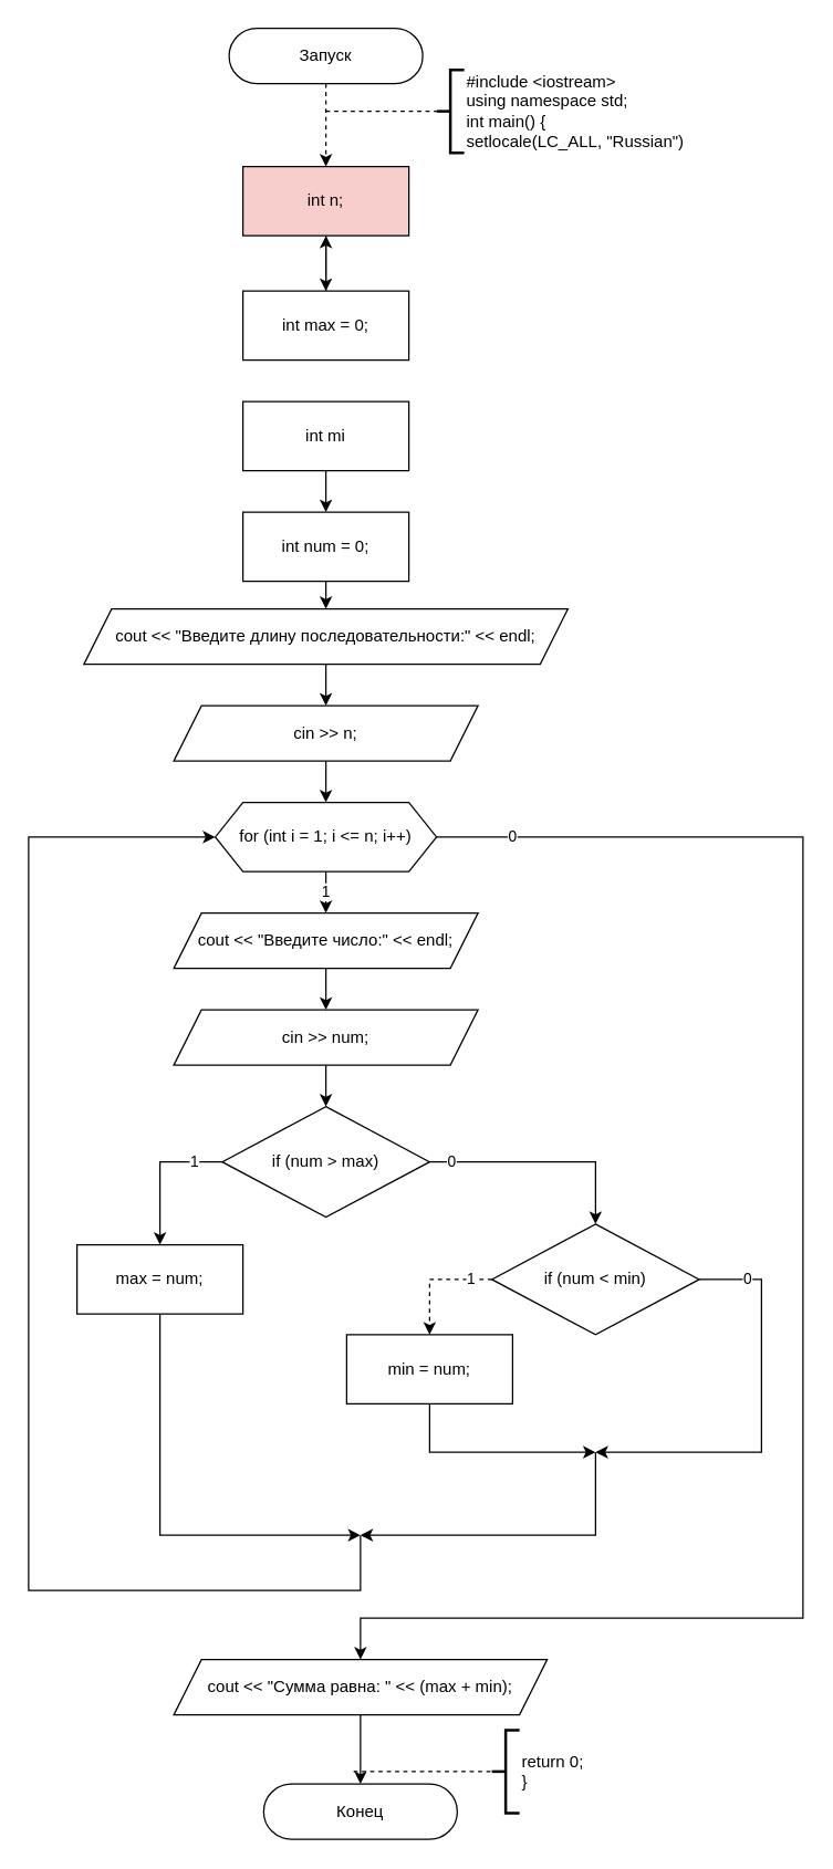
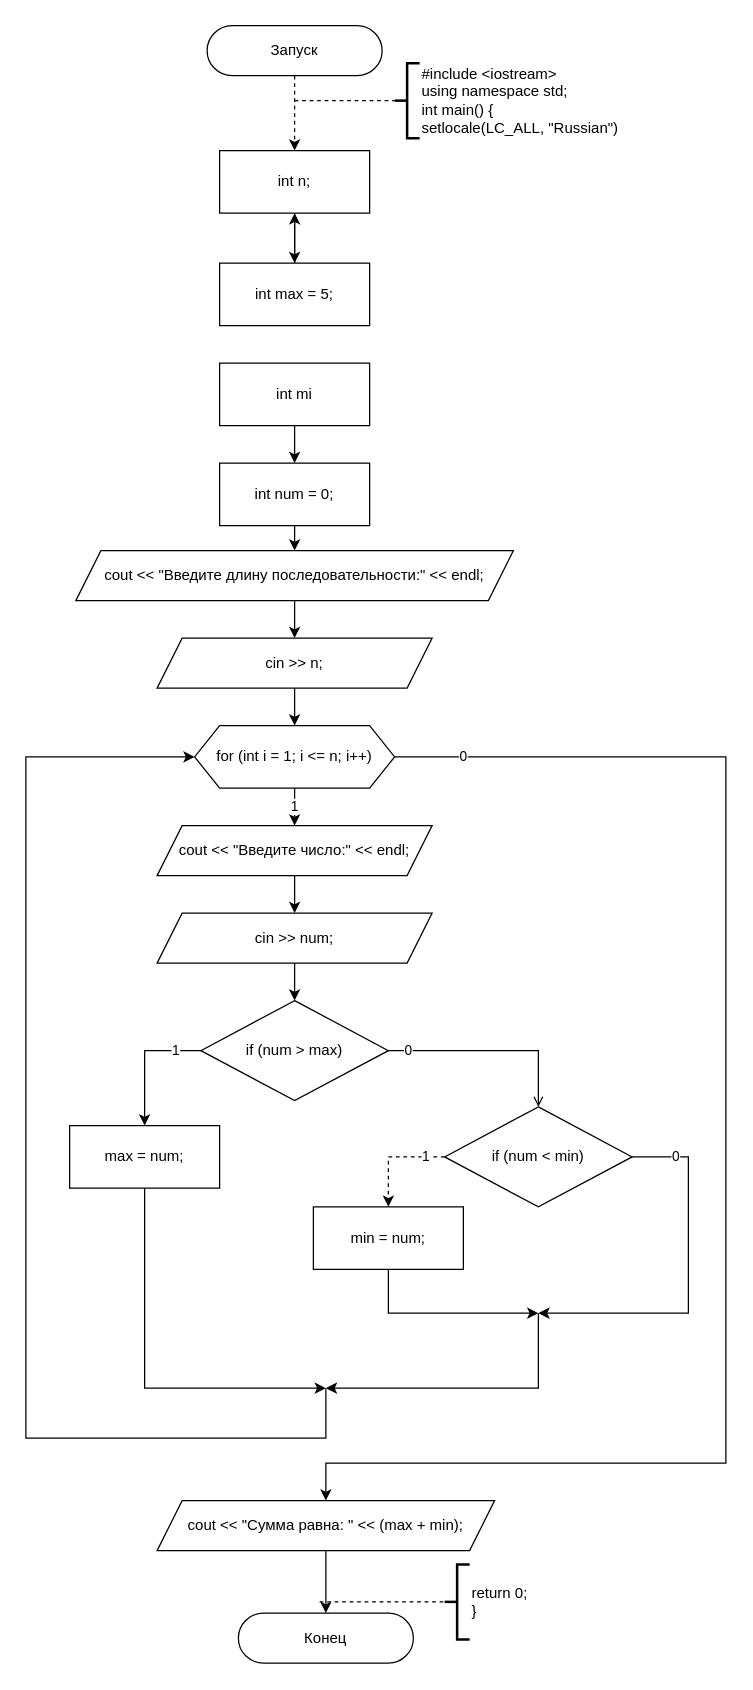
- <mxCell id="5" value="int n;" style="rounded=0;whiteSpace=wrap;html=1;fillColor=#f8cecc;" parent="1" vertex="1"><mxGeometry x="175" y="120" width="120" height="50" as="geometry" /></mxCell>
+ <mxCell id="5" value="int n;" style="rounded=0;whiteSpace=wrap;html=1;" parent="1" vertex="1"><mxGeometry x="175" y="120" width="120" height="50" as="geometry" /></mxCell>
- <mxCell id="20" value="int max = 0;" style="rounded=0;whiteSpace=wrap;html=1;" parent="1" vertex="1"><mxGeometry x="175" y="210" width="120" height="50" as="geometry" /></mxCell>
+ <mxCell id="20" value="int max = 5;" style="rounded=0;whiteSpace=wrap;html=1;" parent="1" vertex="1"><mxGeometry x="175" y="210" width="120" height="50" as="geometry" /></mxCell>
- <mxCell id="15" value="0" style="edgeStyle=orthogonalEdgeStyle;rounded=0;html=1;entryX=0.5;entryY=0;entryDx=0;entryDy=0;" parent="1" source="16" target="37" edge="1"><mxGeometry x="-0.8" relative="1" as="geometry"><mxPoint x="240" y="990" as="targetPoint" /><Array as="points"><mxPoint x="430" y="840" /></Array><mxPoint as="offset" /></mxGeometry></mxCell>
+ <mxCell id="15" value="0" style="edgeStyle=orthogonalEdgeStyle;rounded=0;html=1;entryX=0.5;entryY=0;entryDx=0;entryDy=0;endArrow=open;" parent="1" source="16" target="37" edge="1"><mxGeometry x="-0.8" relative="1" as="geometry"><mxPoint x="240" y="990" as="targetPoint" /><Array as="points"><mxPoint x="430" y="840" /></Array><mxPoint as="offset" /></mxGeometry></mxCell>
